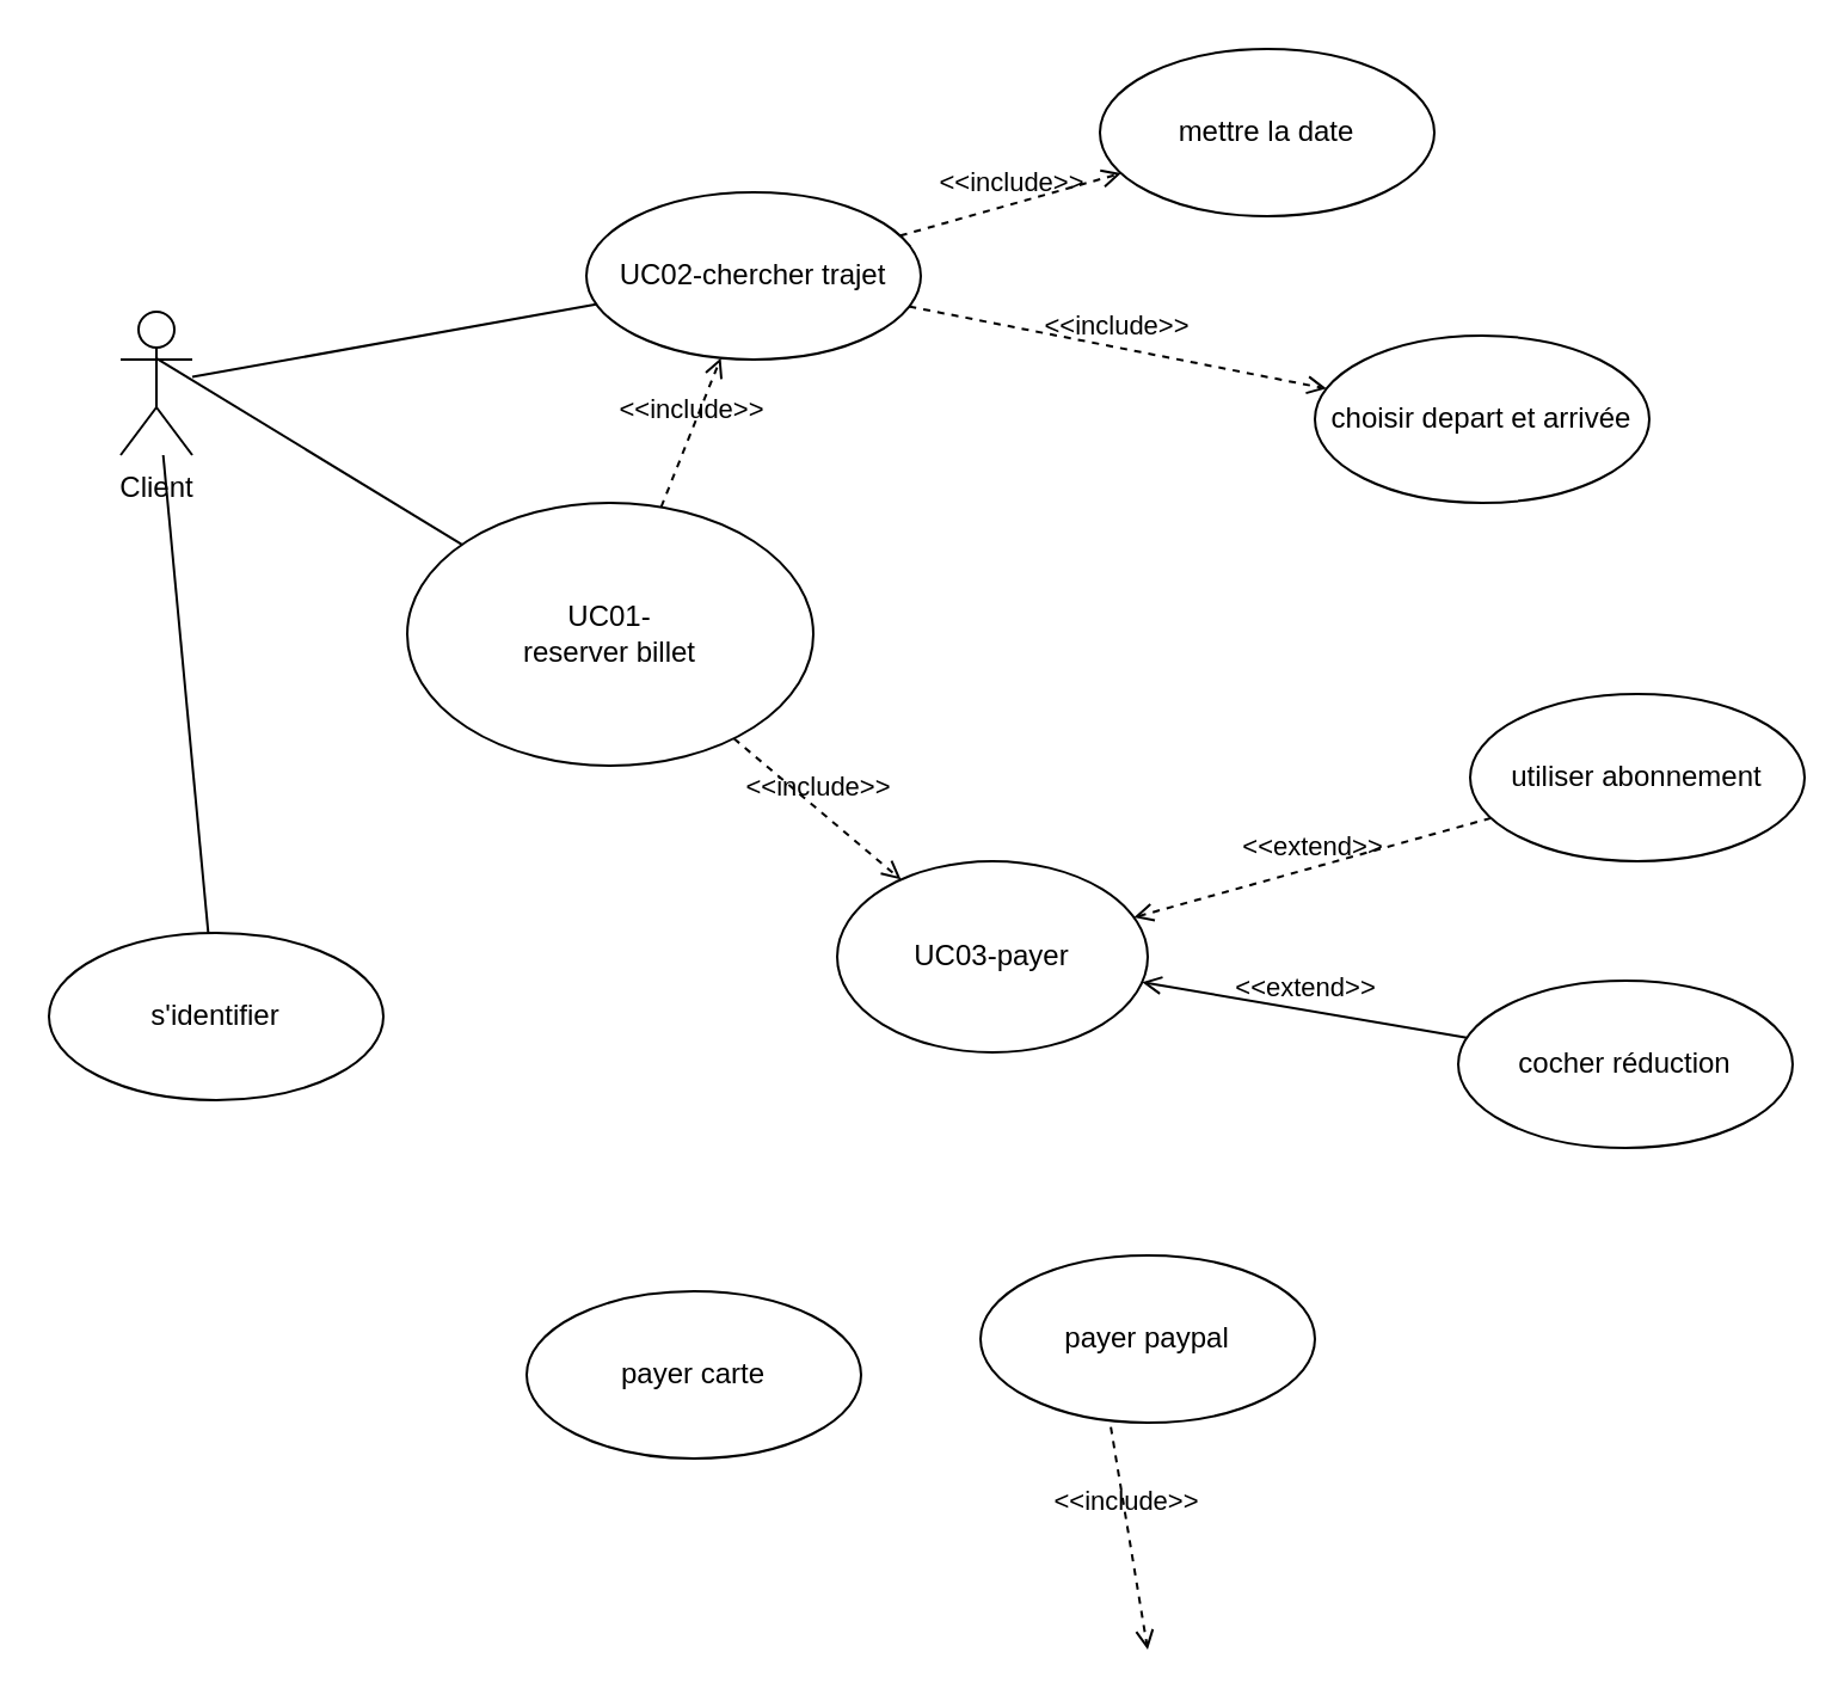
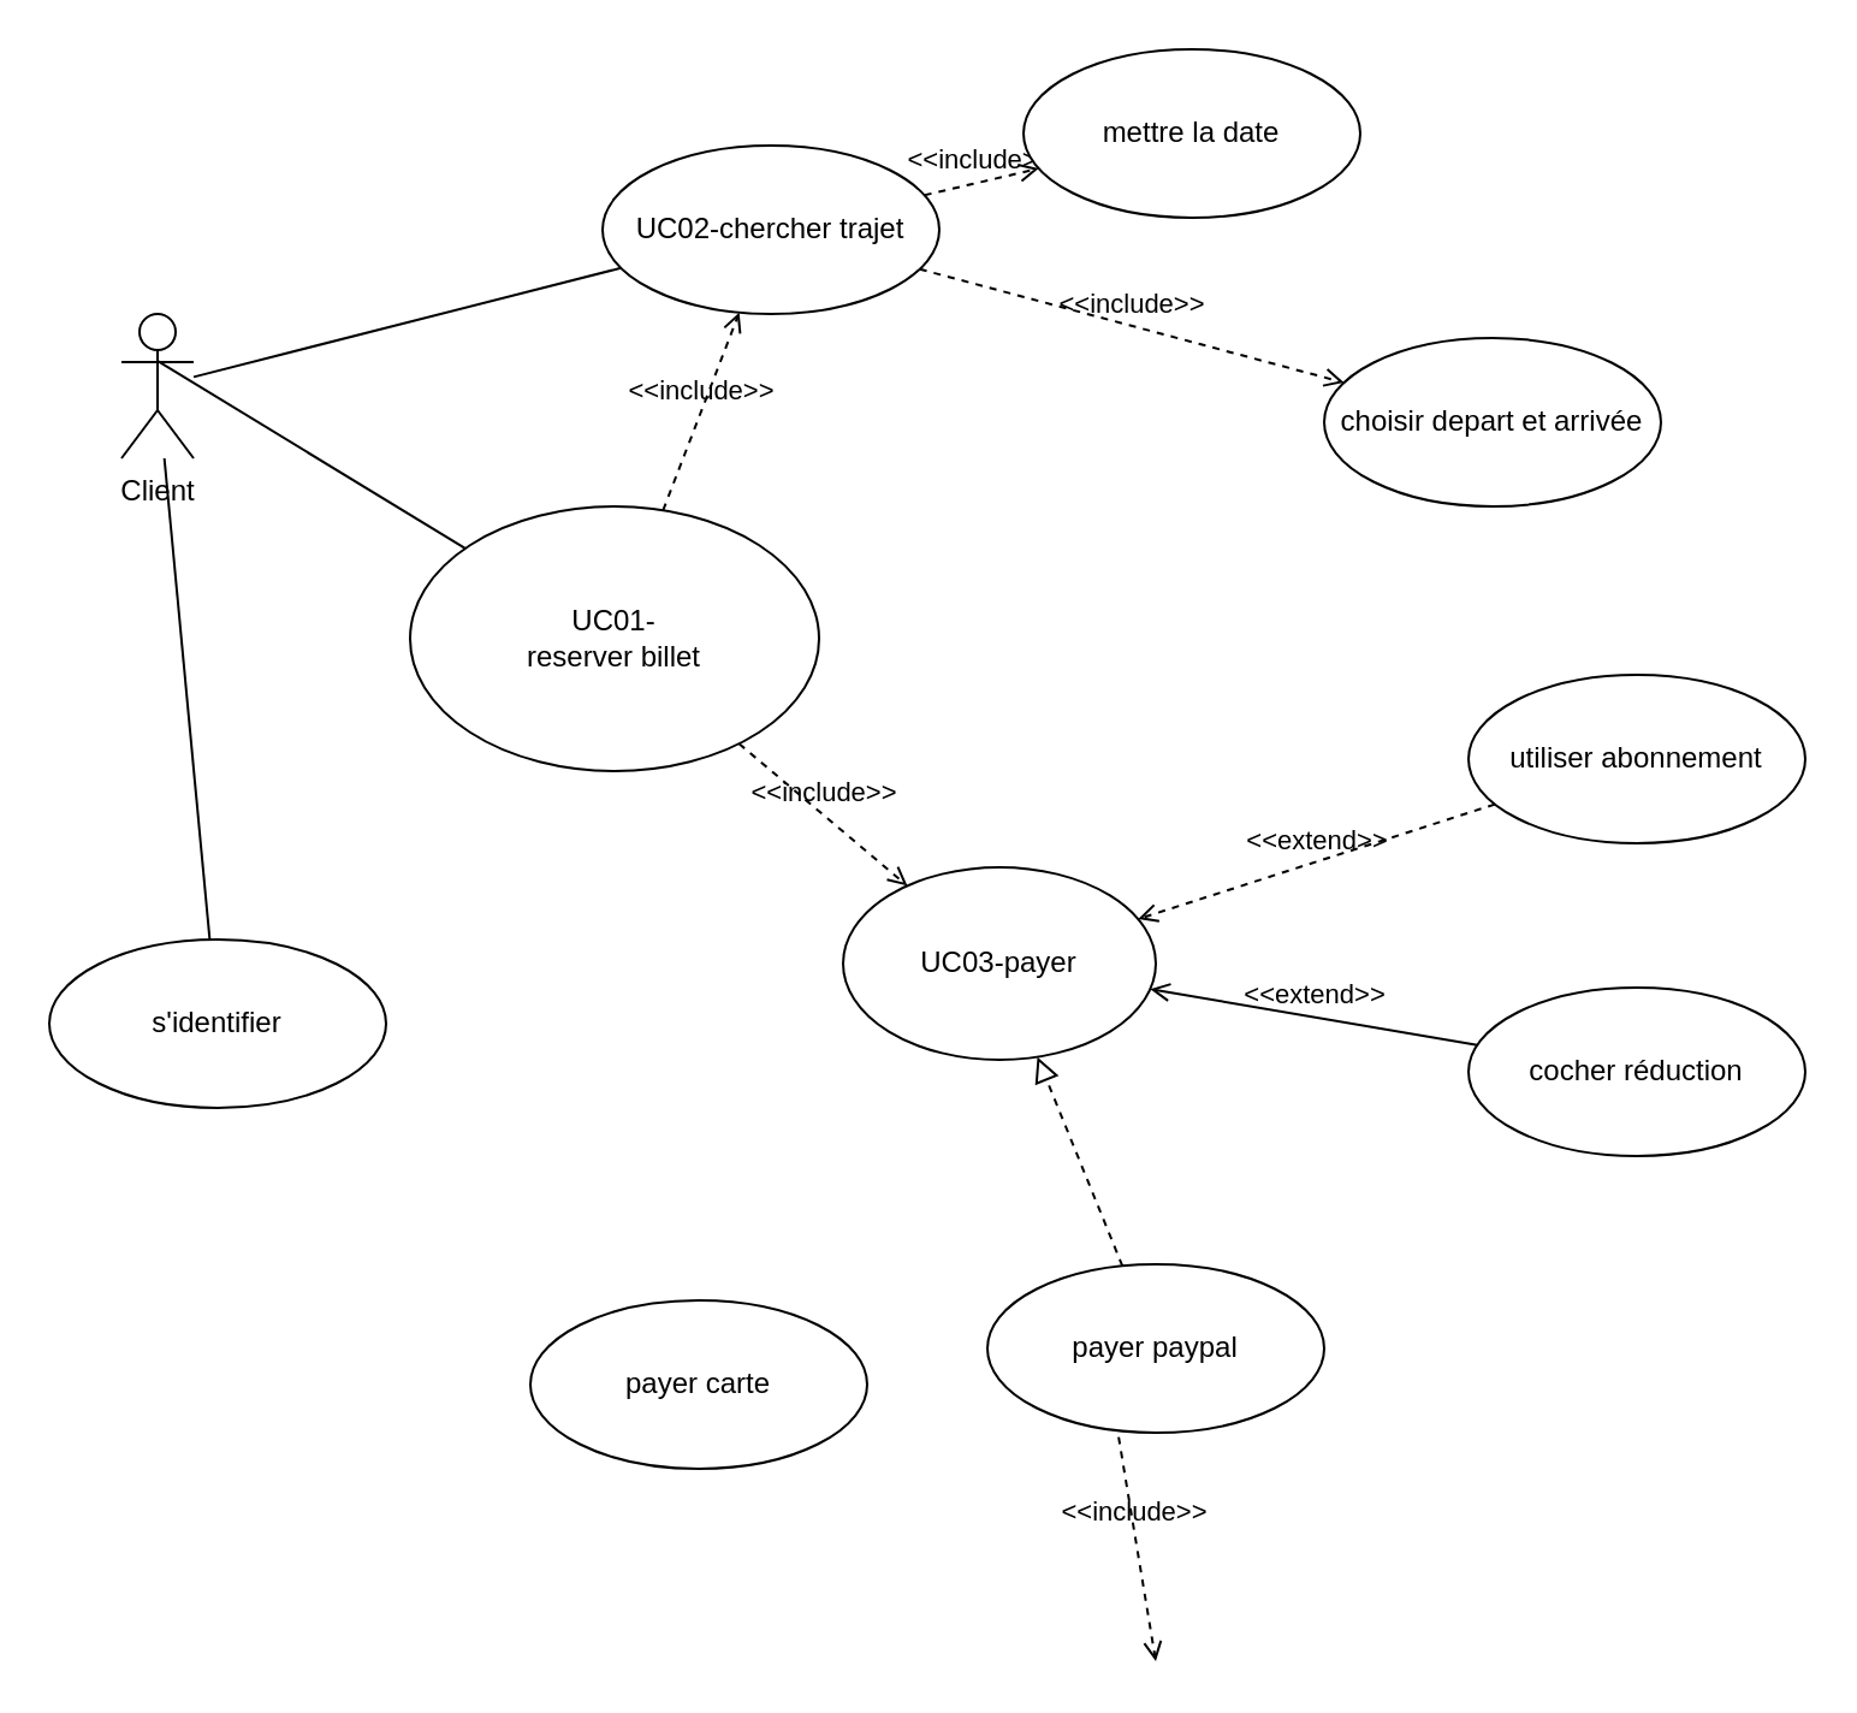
- <mxCell id="17" value="mettre la date" style="ellipse;whiteSpace=wrap;html=1;" vertex="1" parent="1"><mxGeometry x="460" y="20" width="140" height="70" as="geometry" /></mxCell>
+ <mxCell id="17" value="mettre la date" style="ellipse;whiteSpace=wrap;html=1;" vertex="1" parent="1"><mxGeometry x="425" y="20" width="140" height="70" as="geometry" /></mxCell>
- <mxCell id="4" value="UC02-chercher trajet" style="ellipse;whiteSpace=wrap;html=1;" parent="1" vertex="1"><mxGeometry x="245" y="80" width="140" height="70" as="geometry" /></mxCell>
+ <mxCell id="4" value="UC02-chercher trajet" style="ellipse;whiteSpace=wrap;html=1;" parent="1" vertex="1"><mxGeometry x="250" y="60" width="140" height="70" as="geometry" /></mxCell>
- <mxCell id="11" value="utiliser abonnement" style="ellipse;whiteSpace=wrap;html=1;" vertex="1" parent="1"><mxGeometry x="615" y="290" width="140" height="70" as="geometry" /></mxCell>
+ <mxCell id="11" value="utiliser abonnement" style="ellipse;whiteSpace=wrap;html=1;" vertex="1" parent="1"><mxGeometry x="610" y="280" width="140" height="70" as="geometry" /></mxCell>
+ <mxCell id="23" value="" style="endArrow=block;startArrow=none;endFill=0;startFill=0;endSize=8;html=1;verticalAlign=bottom;dashed=1;labelBackgroundColor=none;" edge="1" parent="1" source="22" target="6"><mxGeometry width="160" relative="1" as="geometry"><mxPoint x="323.401" y="552.014" as="sourcePoint" /><mxPoint x="398.785" y="446.602" as="targetPoint" /></mxGeometry></mxCell>
